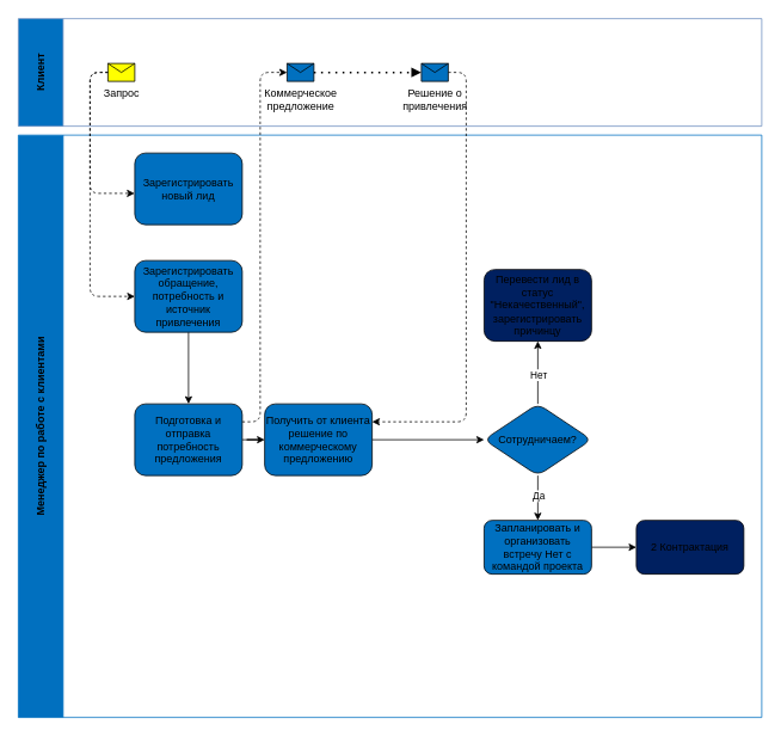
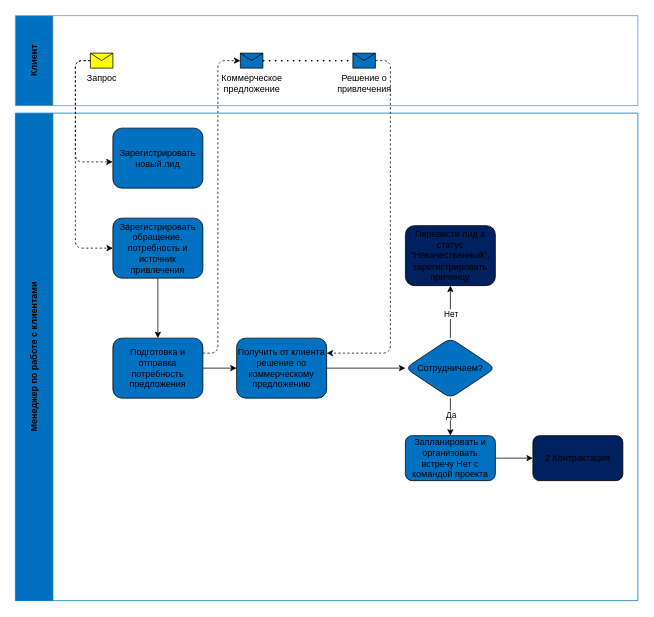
- <mxCell id="6" value="" style="endArrow=block;dashed=1;html=1;dashPattern=1 3;strokeWidth=2;rounded=0;exitX=1;exitY=0.5;exitDx=0;exitDy=0;entryX=0;entryY=0.5;entryDx=0;entryDy=0;" edge="1" parent="2" source="4" target="5"><mxGeometry width="50" height="50" relative="1" as="geometry"><mxPoint x="330" y="240" as="sourcePoint" /><mxPoint x="380" y="190" as="targetPoint" /></mxGeometry></mxCell>
+ <mxCell id="6" value="" style="endArrow=none;dashed=1;html=1;dashPattern=1 3;strokeWidth=2;rounded=0;exitX=1;exitY=0.5;exitDx=0;exitDy=0;entryX=0;entryY=0.5;entryDx=0;entryDy=0;" edge="1" parent="2" source="4" target="5"><mxGeometry width="50" height="50" relative="1" as="geometry"><mxPoint x="330" y="240" as="sourcePoint" /><mxPoint x="380" y="190" as="targetPoint" /></mxGeometry></mxCell>
- <mxCell id="14" value="Получить от клиента решение по коммерческому предложению" style="rounded=1;whiteSpace=wrap;html=1;fillColor=#0070c0;" vertex="1" parent="7"><mxGeometry x="275" y="300" width="120" height="80" as="geometry" /></mxCell>
+ <mxCell id="14" value="Получить от клиента решение по коммерческому предложению" style="rounded=1;whiteSpace=wrap;html=1;fillColor=#0070c0;" vertex="1" parent="7"><mxGeometry x="295" y="300" width="120" height="80" as="geometry" /></mxCell>
